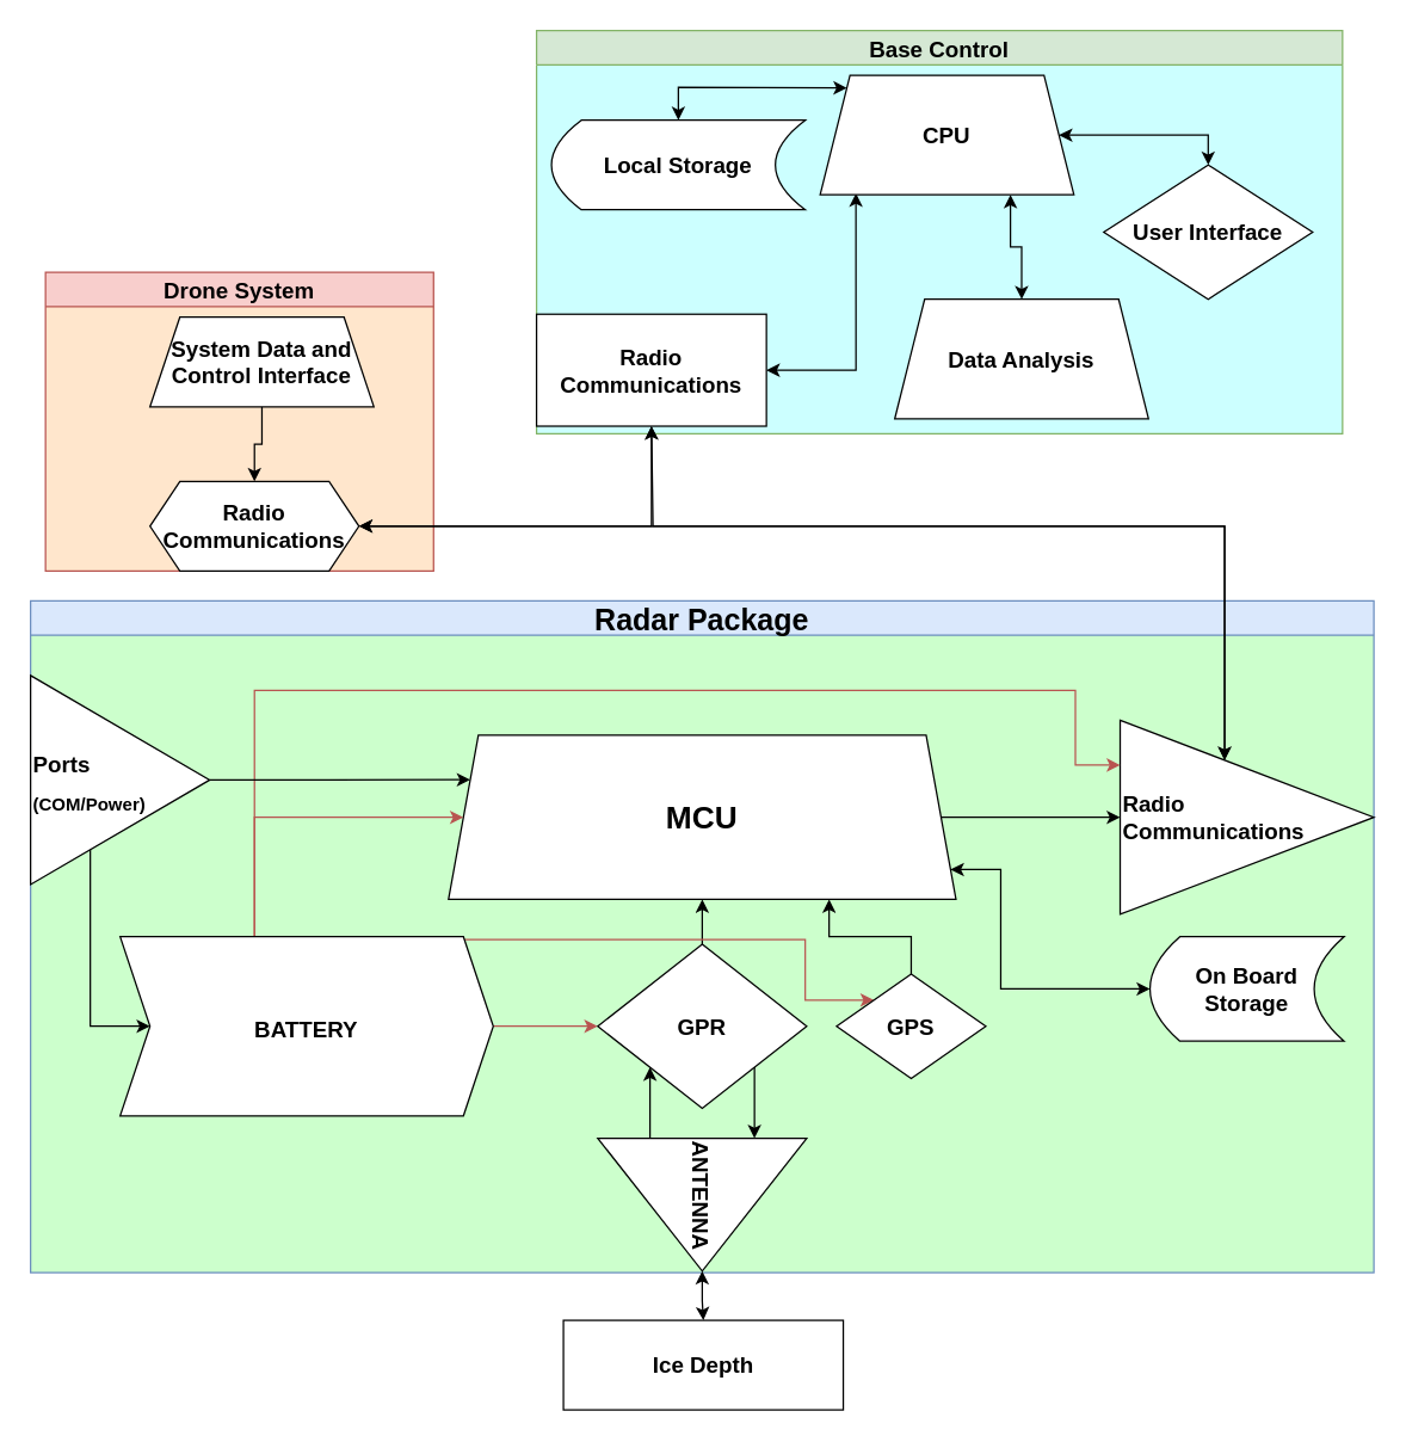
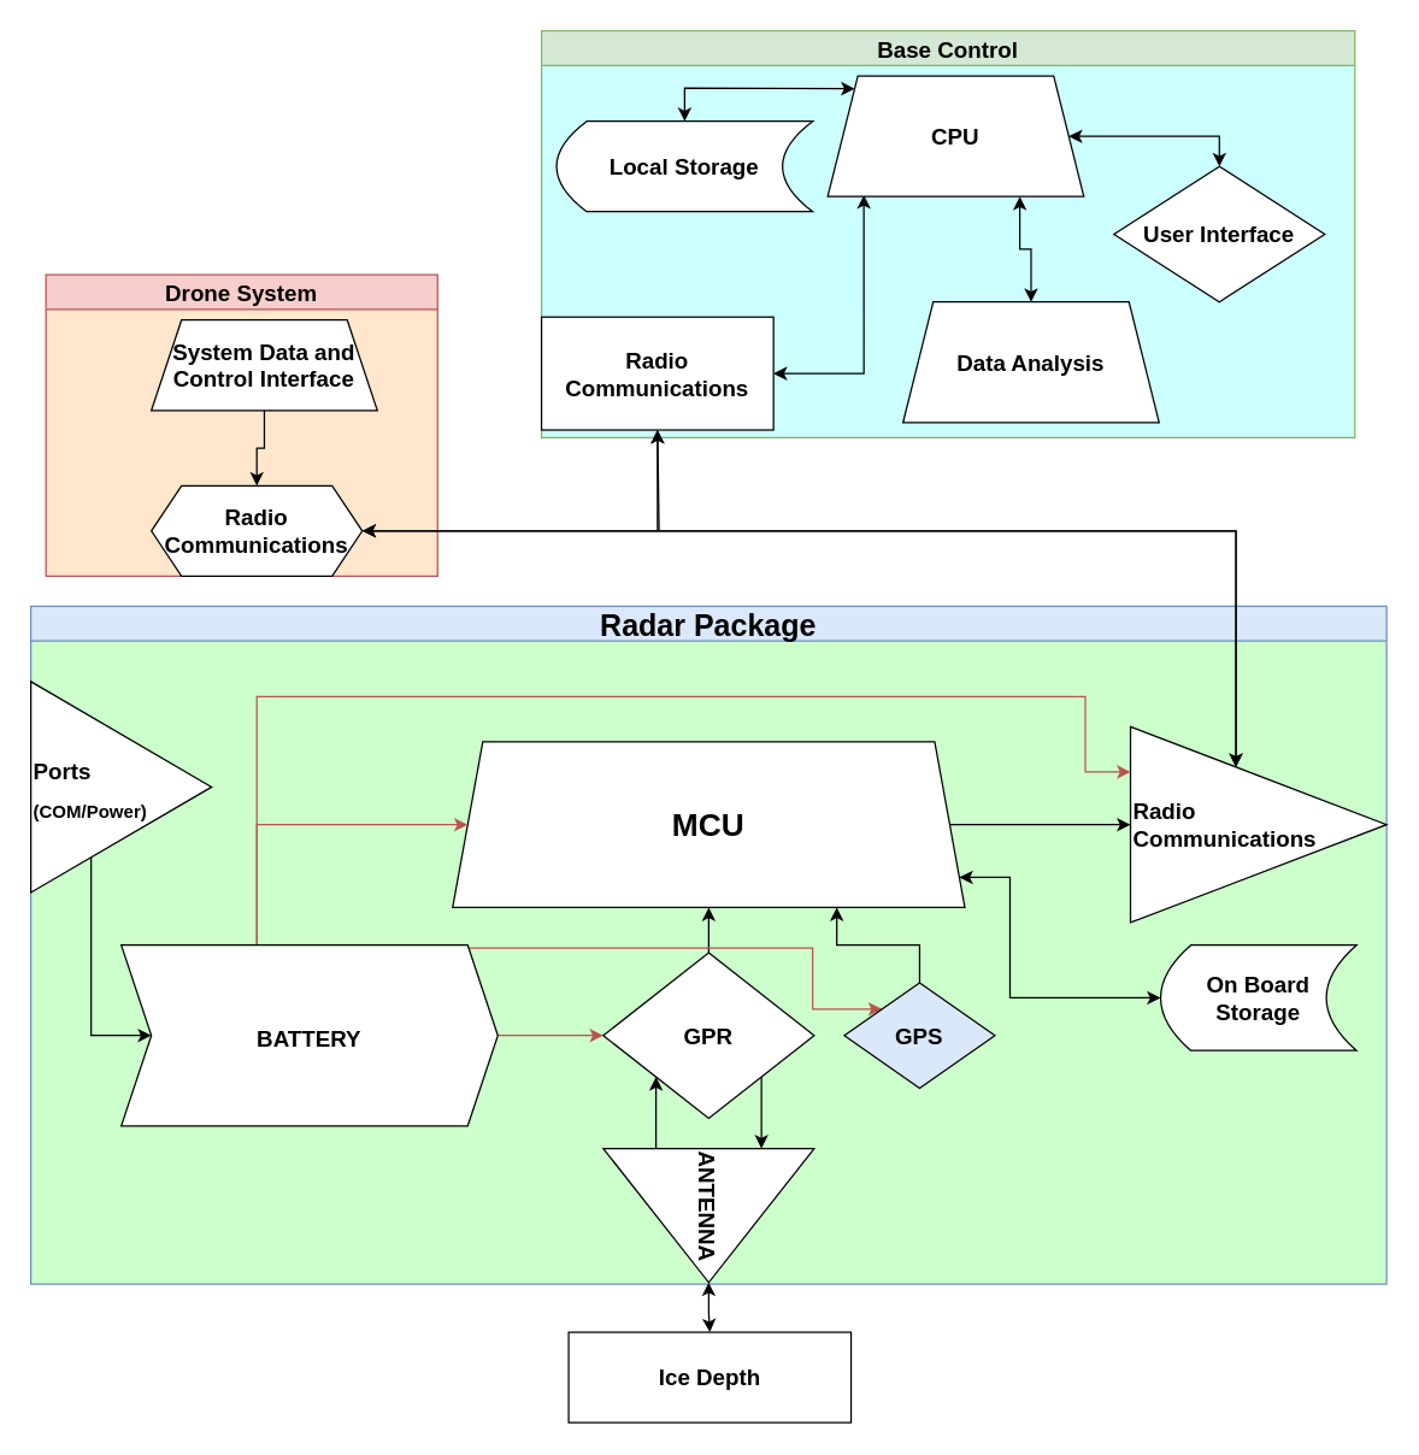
- <mxCell id="17" style="edgeStyle=orthogonalEdgeStyle;rounded=0;orthogonalLoop=1;jettySize=auto;html=1;entryX=0;entryY=0.25;entryDx=0;entryDy=0;fontSize=15;startArrow=none;startFill=0;" edge="1" parent="2" source="19" target="11"><mxGeometry relative="1" as="geometry" /></mxCell>
- <mxCell id="21" value="&lt;b&gt;GPS&lt;/b&gt;" style="rhombus;whiteSpace=wrap;html=1;fontSize=15;fillColor=#FFFFFF;" vertex="1" parent="2"><mxGeometry x="540" y="250" width="100" height="70" as="geometry" /></mxCell>
+ <mxCell id="21" value="&lt;b&gt;GPS&lt;/b&gt;" style="rhombus;whiteSpace=wrap;html=1;fontSize=15;fillColor=#dae8fc;" vertex="1" parent="2"><mxGeometry x="540" y="250" width="100" height="70" as="geometry" /></mxCell>
